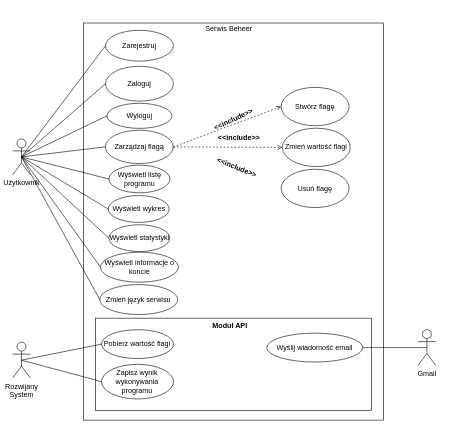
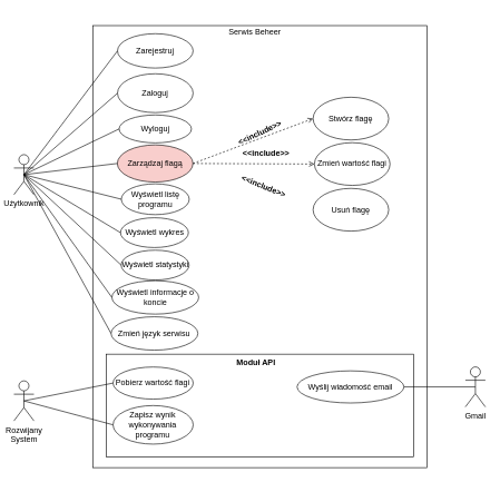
- <mxCell id="10" value="Zarządzaj flagą" style="ellipse;whiteSpace=wrap;html=1;rounded=0;" parent="2" vertex="1"><mxGeometry x="44.856" y="196.58" width="113.203" height="55.646" as="geometry" /></mxCell>
+ <mxCell id="10" value="Zarządzaj flagą" style="ellipse;whiteSpace=wrap;html=1;rounded=0;fillColor=#f8cecc;" parent="2" vertex="1"><mxGeometry x="44.856" y="196.58" width="113.203" height="55.646" as="geometry" /></mxCell>
